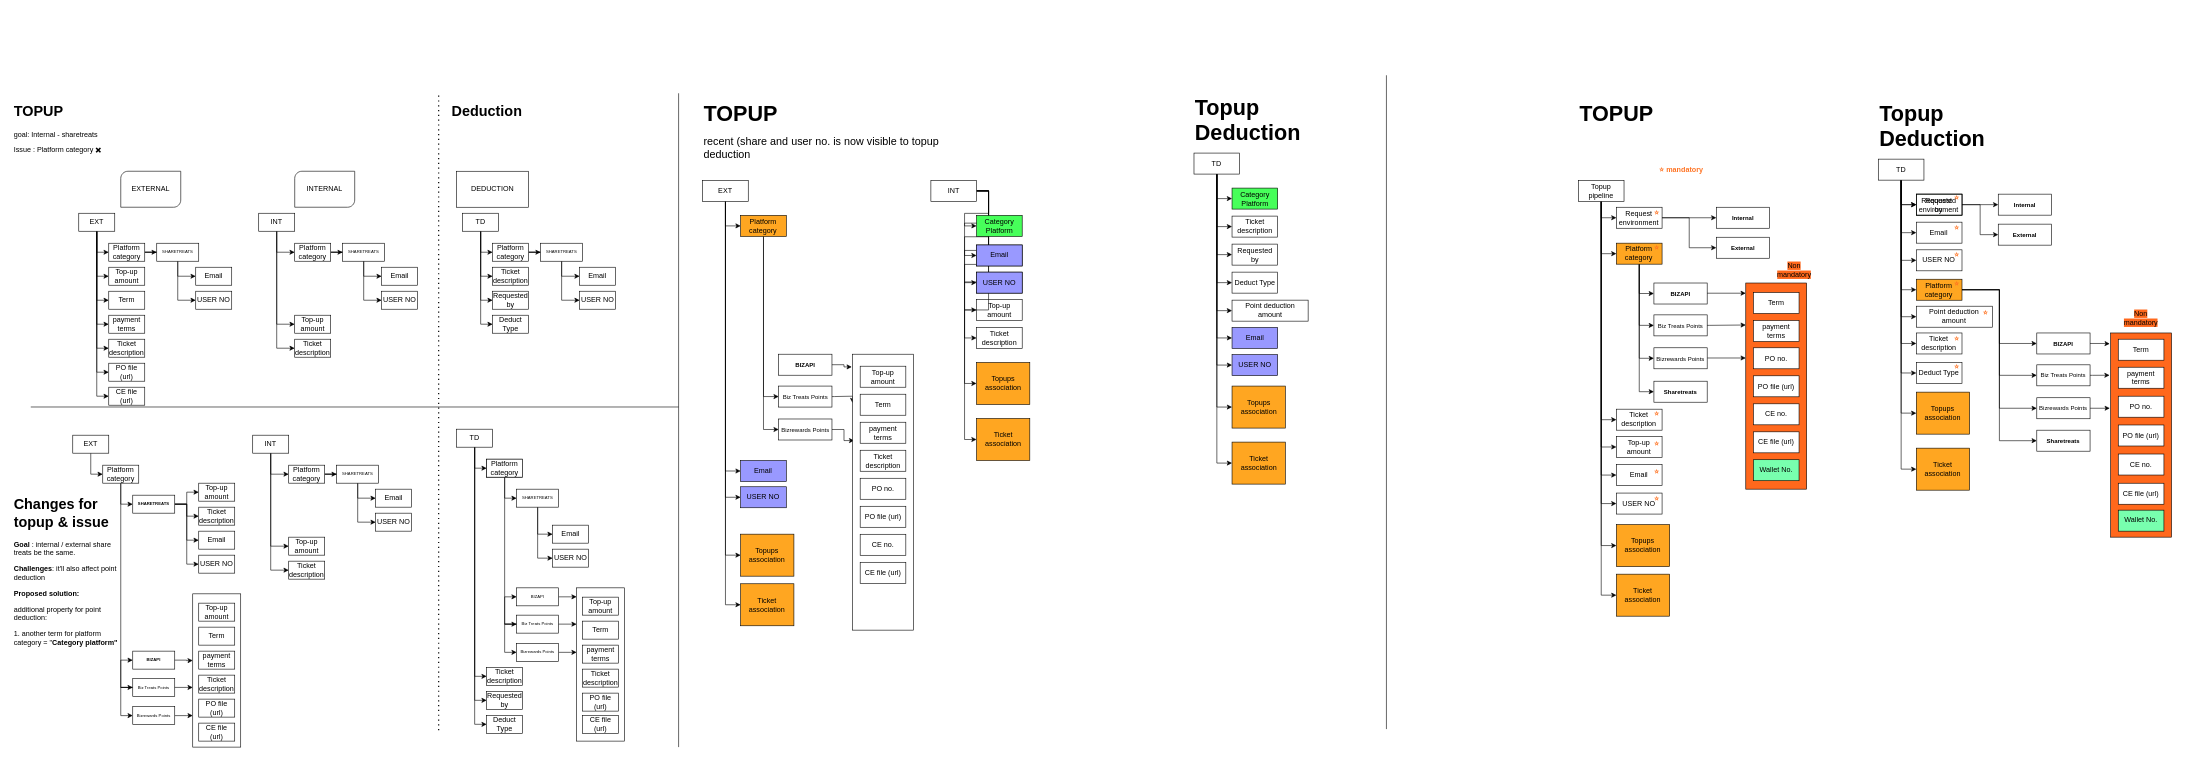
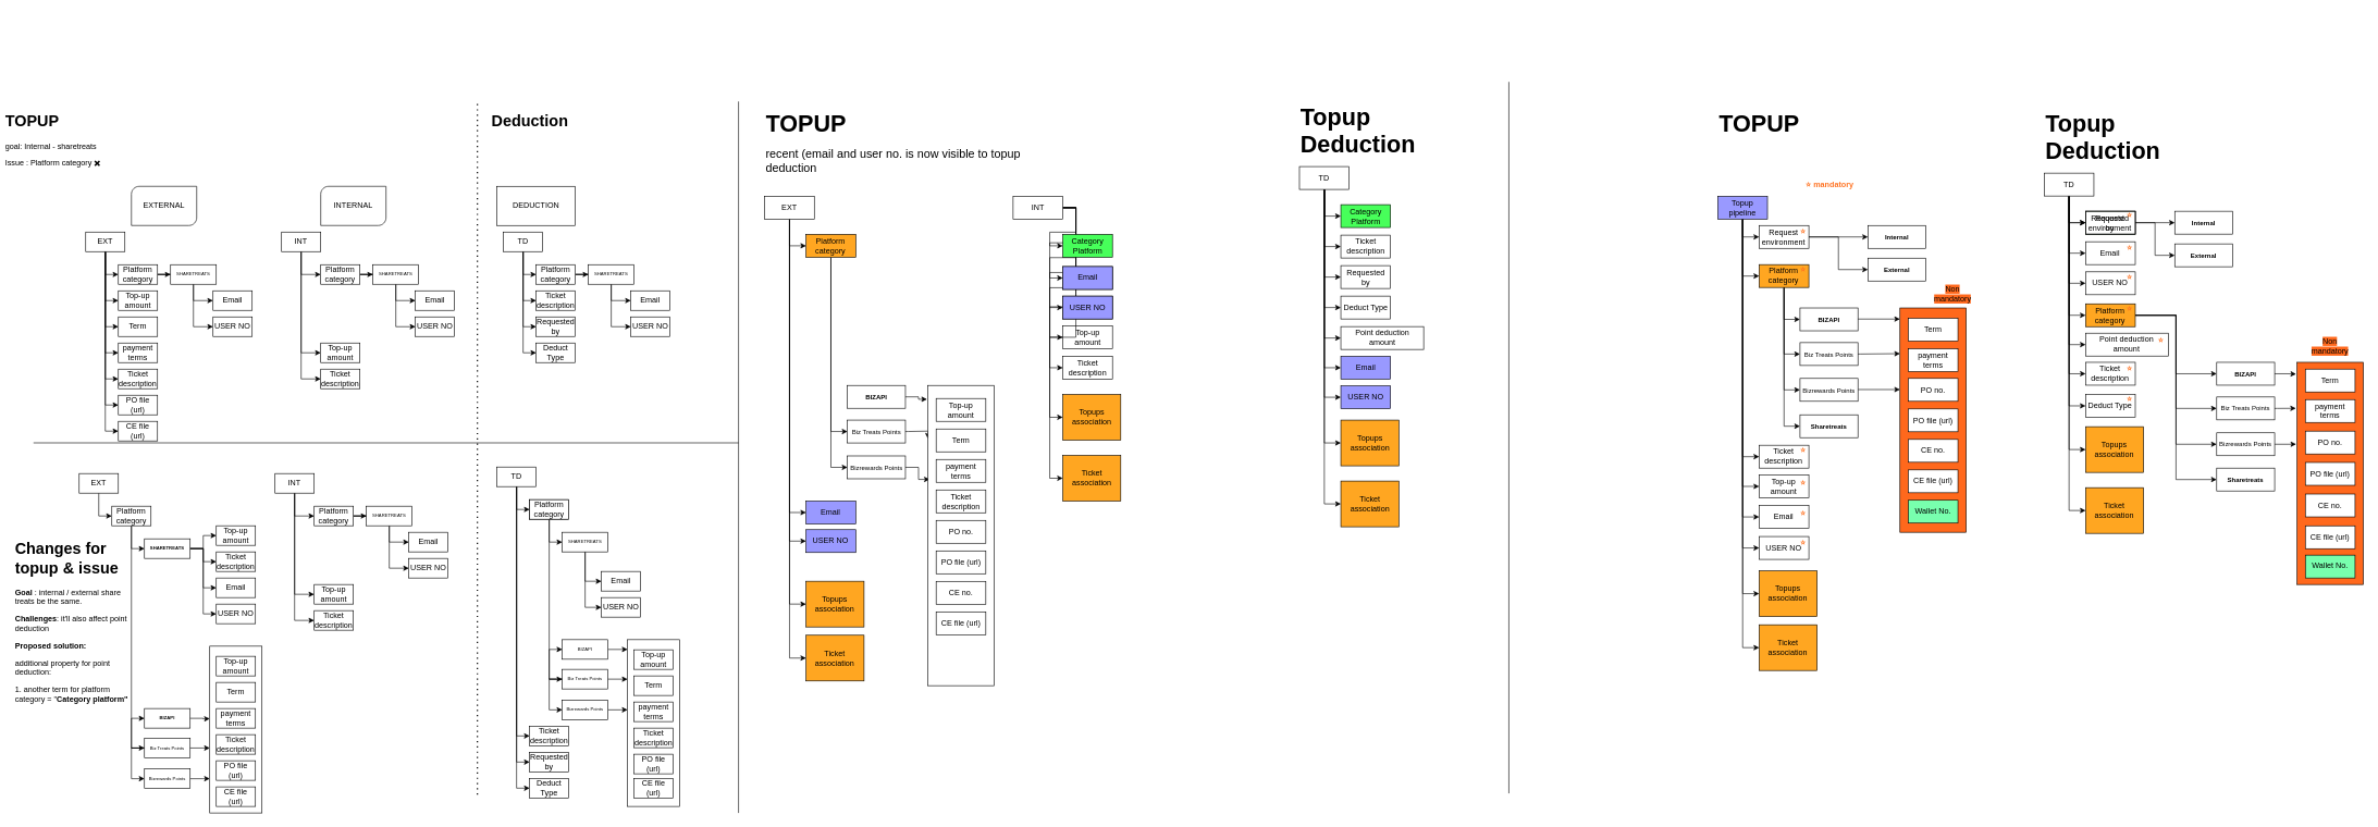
- <mxCell id="44" value="&lt;h1 style=&quot;margin-top: 0px;&quot;&gt;&lt;font style=&quot;font-size: 36px;&quot;&gt;TOPUP&lt;/font&gt;&lt;/h1&gt;&lt;p&gt;&lt;span style=&quot;font-size: 18px;&quot;&gt;recent (share and user no. is now visible to topup deduction&lt;/span&gt;&lt;/p&gt;" style="text;html=1;whiteSpace=wrap;overflow=hidden;rounded=0;" parent="2" vertex="1"><mxGeometry y="140.1" width="469.371" height="140.099" as="geometry" /></mxCell>
+ <mxCell id="44" value="&lt;h1 style=&quot;margin-top: 0px;&quot;&gt;&lt;font style=&quot;font-size: 36px;&quot;&gt;TOPUP&lt;/font&gt;&lt;/h1&gt;&lt;p&gt;&lt;span style=&quot;font-size: 18px;&quot;&gt;recent (email and user no. is now visible to topup deduction&lt;/span&gt;&lt;/p&gt;" style="text;html=1;whiteSpace=wrap;overflow=hidden;rounded=0;" parent="2" vertex="1"><mxGeometry y="140.1" width="469.371" height="140.099" as="geometry" /></mxCell>
- <mxCell id="74" value="&lt;h1 style=&quot;margin-top: 0px;&quot;&gt;TOPUP&lt;/h1&gt;&lt;p&gt;goal: Internal - sharetreats&lt;/p&gt;&lt;p&gt;Issue : Platform category ✖️&lt;/p&gt;" style="text;html=1;whiteSpace=wrap;overflow=hidden;rounded=0;" parent="1" vertex="1"><mxGeometry x="20" y="165" width="180" height="120" as="geometry" /></mxCell>
+ <mxCell id="74" value="&lt;h1 style=&quot;margin-top: 0px;&quot;&gt;TOPUP&lt;/h1&gt;&lt;p&gt;goal: Internal - sharetreats&lt;/p&gt;&lt;p&gt;Issue : Platform category ✖️&lt;/p&gt;" style="text;html=1;whiteSpace=wrap;overflow=hidden;rounded=0;" parent="1" vertex="1"><mxGeometry x="5" y="165" width="180" height="120" as="geometry" /></mxCell>
- <mxCell id="214" value="Topup pipeline" style="rounded=0;whiteSpace=wrap;html=1;" parent="1" vertex="1"><mxGeometry x="2630" y="300.197" width="76.114" height="35.025" as="geometry" /></mxCell>
+ <mxCell id="214" value="Topup pipeline" style="rounded=0;whiteSpace=wrap;html=1;fillColor=#9999ff;" parent="1" vertex="1"><mxGeometry x="2630" y="300.197" width="76.114" height="35.025" as="geometry" /></mxCell>
